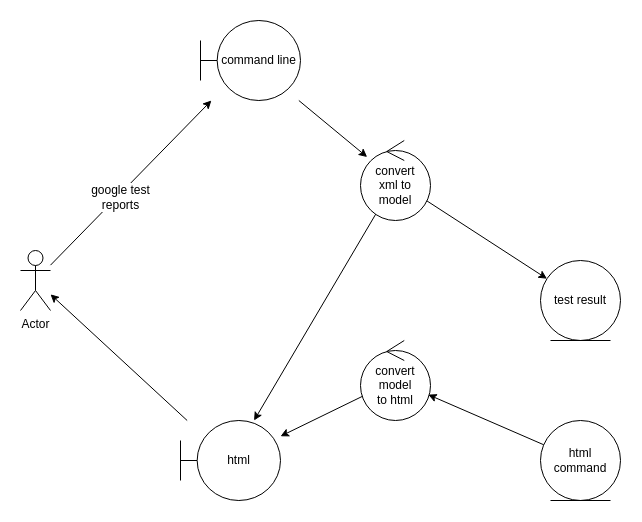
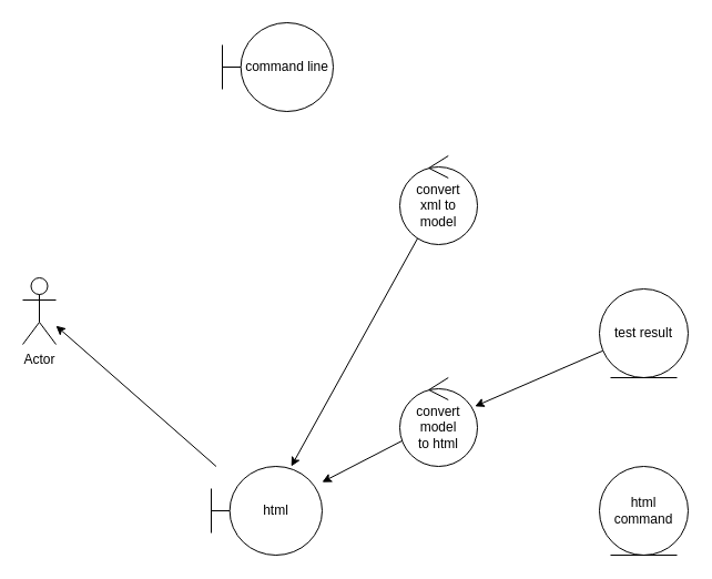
- <mxCell id="6" style="edgeStyle=none;rounded=0;orthogonalLoop=1;jettySize=auto;html=1;" parent="1" source="7" target="10" edge="1"><mxGeometry relative="1" as="geometry" /></mxCell>
- <mxCell id="2" style="rounded=0;orthogonalLoop=1;jettySize=auto;html=1;" parent="1" source="5" target="7" edge="1"><mxGeometry relative="1" as="geometry" /></mxCell>
- <mxCell id="3" value="google test&lt;br&gt;reports" style="text;html=1;align=center;verticalAlign=middle;resizable=0;points=[];;labelBackgroundColor=#ffffff;" parent="2" vertex="1" connectable="0"><mxGeometry x="-0.158" y="-2" relative="1" as="geometry"><mxPoint as="offset" /></mxGeometry></mxCell>
- <mxCell id="8" style="edgeStyle=none;rounded=0;orthogonalLoop=1;jettySize=auto;html=1;" parent="1" source="10" target="12" edge="1"><mxGeometry relative="1" as="geometry" /></mxCell>
+ <mxCell id="11" style="edgeStyle=none;rounded=0;orthogonalLoop=1;jettySize=auto;html=1;" parent="1" source="12" target="14" edge="1"><mxGeometry relative="1" as="geometry" /></mxCell>
- <mxCell id="15" style="edgeStyle=none;rounded=0;orthogonalLoop=1;jettySize=auto;html=1;" parent="1" source="16" target="14" edge="1"><mxGeometry relative="1" as="geometry" /></mxCell>
- <mxCell id="17" value="html" style="shape=umlBoundary;whiteSpace=wrap;html=1;" parent="1" vertex="1"><mxGeometry x="180" y="420" width="100" height="80" as="geometry" /></mxCell>
+ <mxCell id="17" value="html" style="shape=umlBoundary;whiteSpace=wrap;html=1;" parent="1" vertex="1"><mxGeometry x="190" y="420" width="100" height="80" as="geometry" /></mxCell>
